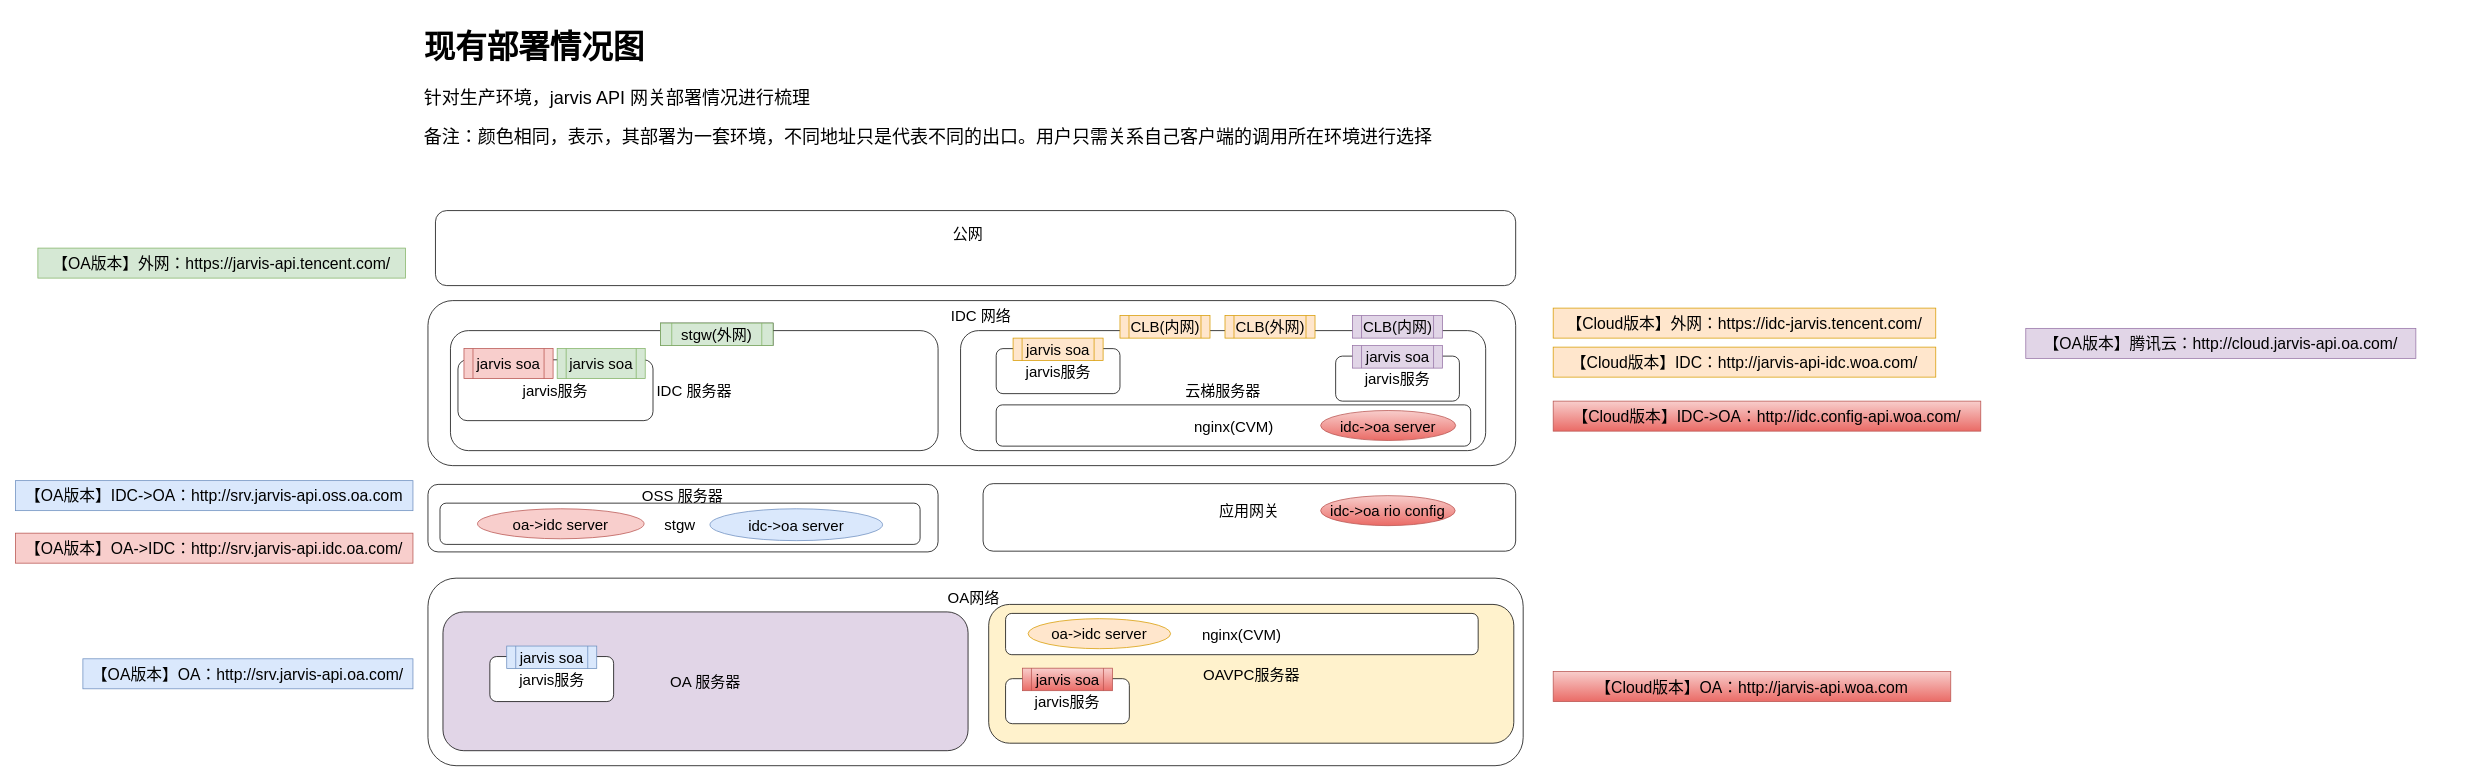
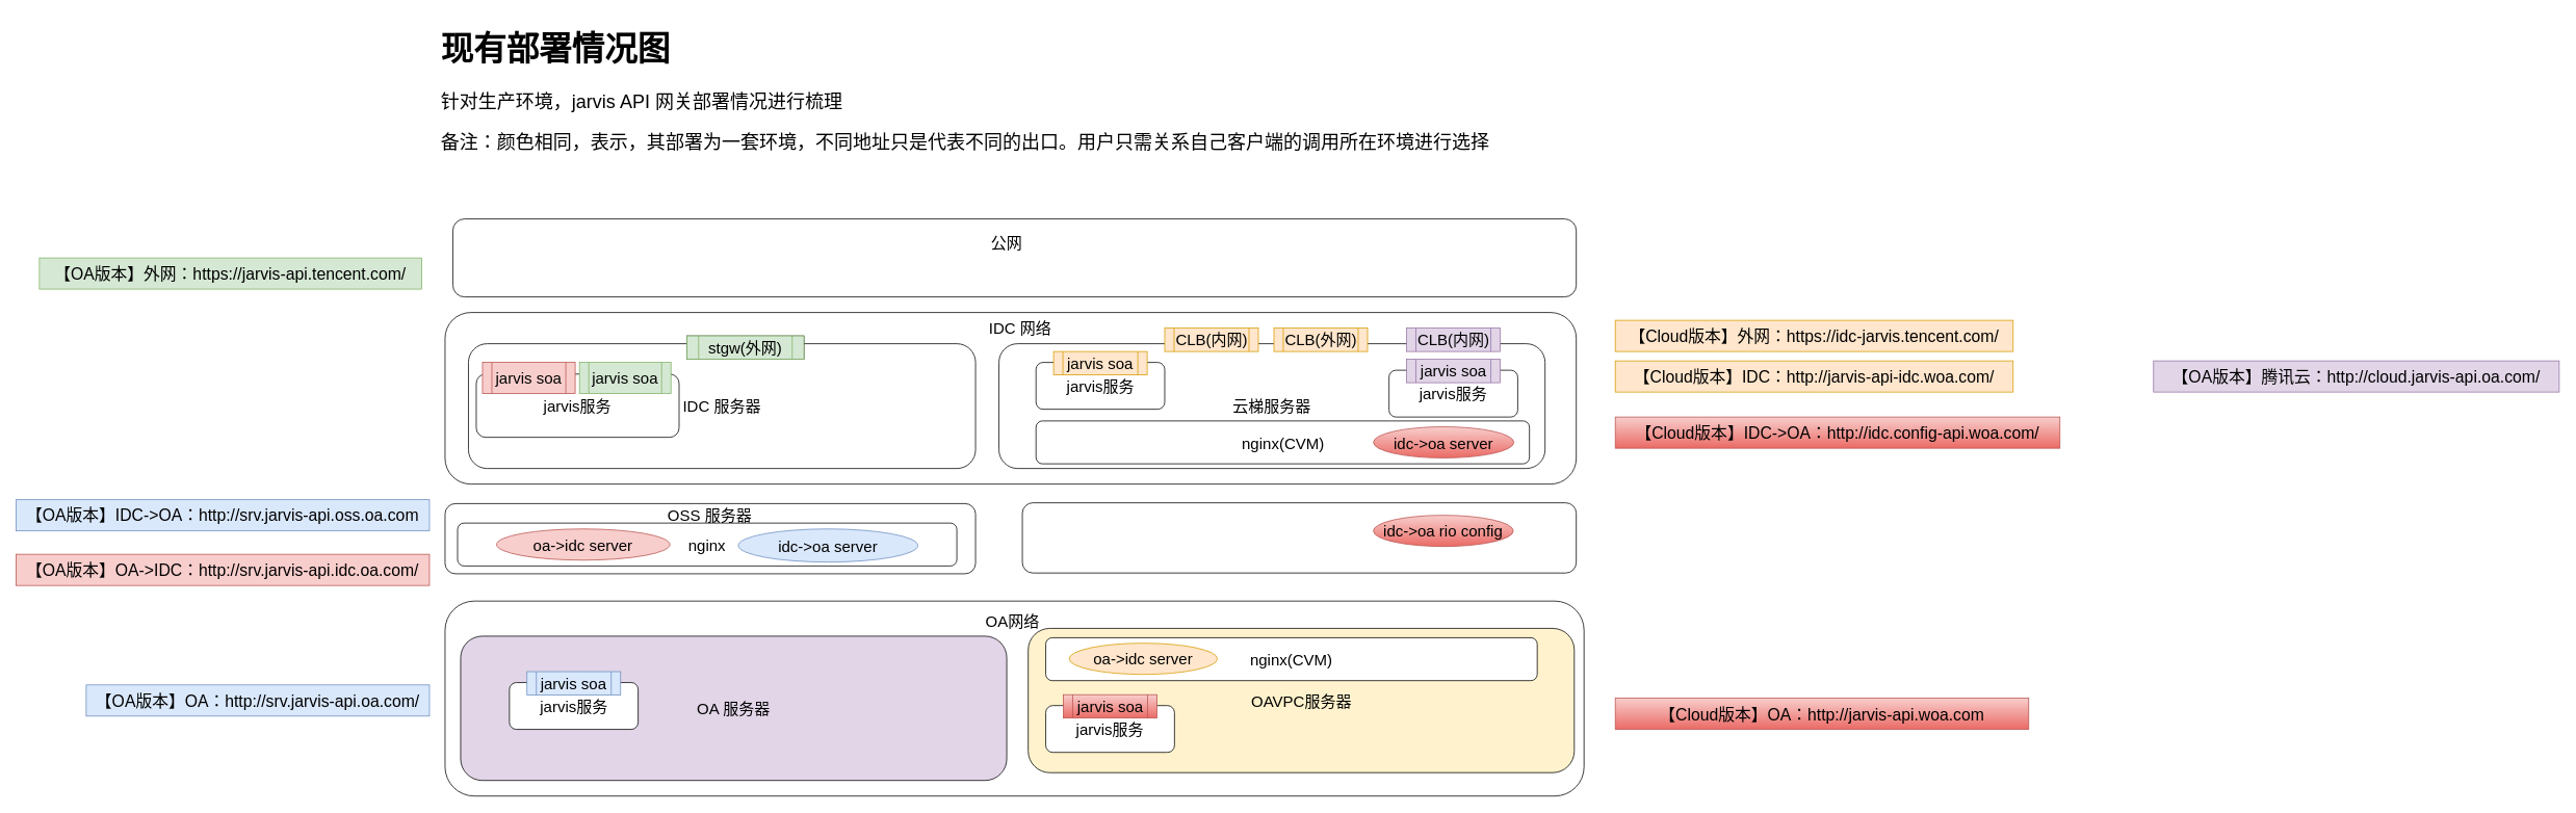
- <mxCell id="56" value="&lt;h1 style=&quot;text-align: left; font-size: 21px;&quot;&gt;&lt;span style=&quot;font-size: 21px; font-weight: 400;&quot;&gt;【OA版本】腾讯云：http://cloud.jarvis-api.oa.com/&lt;/span&gt;&lt;br style=&quot;font-size: 21px;&quot;&gt;&lt;/h1&gt;" style="text;html=1;strokeColor=#9673a6;fillColor=#e1d5e7;align=center;verticalAlign=middle;whiteSpace=wrap;rounded=0;fontSize=21;" vertex="1" parent="1"><mxGeometry x="2700" y="437" width="520" height="40" as="geometry" /></mxCell>
+ <mxCell id="56" value="&lt;h1 style=&quot;text-align: left; font-size: 21px;&quot;&gt;&lt;span style=&quot;font-size: 21px; font-weight: 400;&quot;&gt;【OA版本】腾讯云：http://cloud.jarvis-api.oa.com/&lt;/span&gt;&lt;br style=&quot;font-size: 21px;&quot;&gt;&lt;/h1&gt;" style="text;html=1;strokeColor=#9673a6;fillColor=#e1d5e7;align=center;verticalAlign=middle;whiteSpace=wrap;rounded=0;fontSize=21;" vertex="1" parent="1"><mxGeometry x="2760" y="462" width="520" height="40" as="geometry" /></mxCell>
- <mxCell id="31" value="应用网关" style="text;html=1;strokeColor=none;fillColor=none;align=center;verticalAlign=middle;whiteSpace=wrap;rounded=0;fontSize=20;" vertex="1" parent="29"><mxGeometry x="299.12" y="24" width="111.759" height="24" as="geometry" /></mxCell>
- <mxCell id="39" value="stgw" style="rounded=1;whiteSpace=wrap;html=1;fontSize=20;" vertex="1" parent="37"><mxGeometry x="-130" width="640" height="55" as="geometry" /></mxCell>
+ <mxCell id="39" value="nginx" style="rounded=1;whiteSpace=wrap;html=1;fontSize=20;" vertex="1" parent="37"><mxGeometry x="-130" width="640" height="55" as="geometry" /></mxCell>
